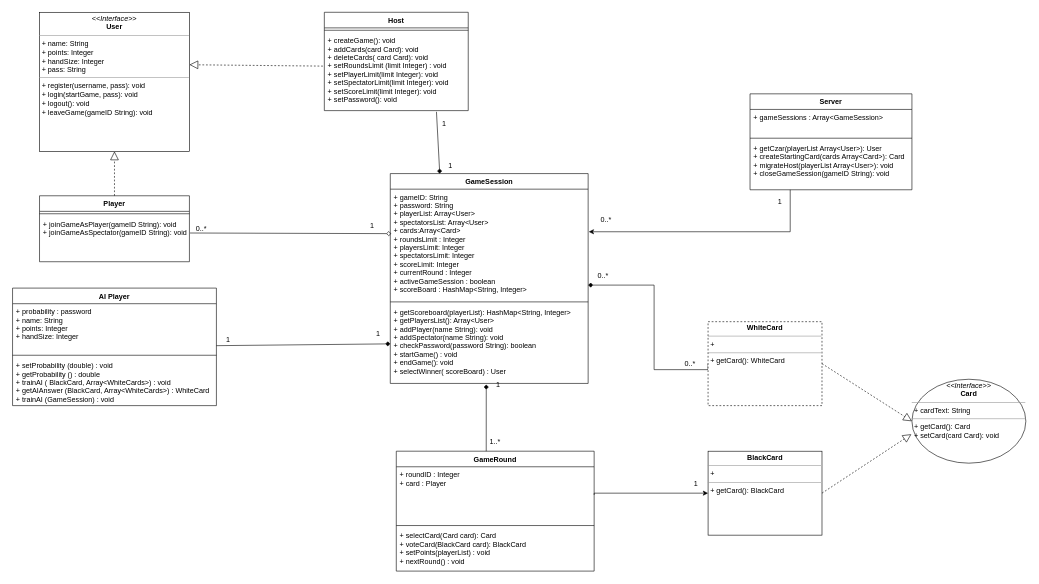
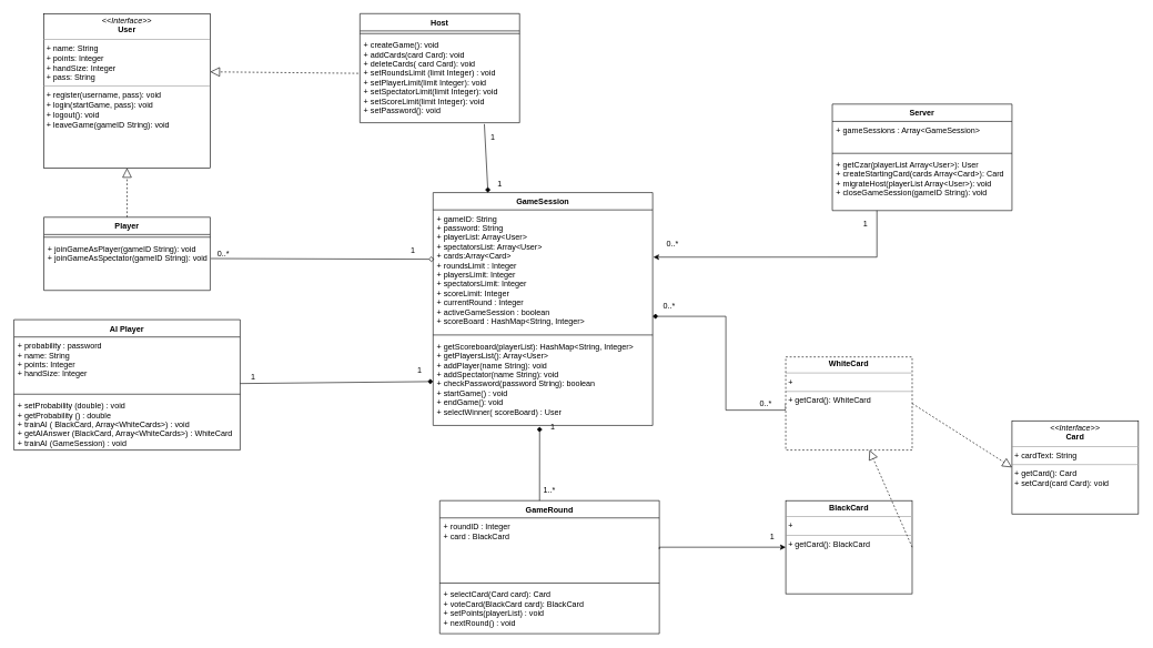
- <mxCell id="7" value="&lt;p style=&quot;margin: 0px ; margin-top: 4px ; text-align: center&quot;&gt;&lt;i&gt;&amp;lt;&amp;lt;Interface&amp;gt;&amp;gt;&lt;/i&gt;&lt;br&gt;&lt;b&gt;Card&lt;/b&gt;&lt;/p&gt;&lt;hr size=&quot;1&quot;&gt;&lt;p style=&quot;margin: 0px ; margin-left: 4px&quot;&gt;+ cardText: String&lt;br&gt;&lt;/p&gt;&lt;hr size=&quot;1&quot;&gt;&lt;p style=&quot;margin: 0px ; margin-left: 4px&quot;&gt;+ getCard(): Card&lt;br&gt;+ setCard(card Card): void&lt;/p&gt;" style="ellipse;verticalAlign=top;align=left;overflow=fill;fontSize=12;fontFamily=Helvetica;html=1;" parent="1" vertex="1"><mxGeometry x="1520" y="632" width="190" height="140" as="geometry" /></mxCell>
+ <mxCell id="7" value="&lt;p style=&quot;margin: 0px ; margin-top: 4px ; text-align: center&quot;&gt;&lt;i&gt;&amp;lt;&amp;lt;Interface&amp;gt;&amp;gt;&lt;/i&gt;&lt;br&gt;&lt;b&gt;Card&lt;/b&gt;&lt;/p&gt;&lt;hr size=&quot;1&quot;&gt;&lt;p style=&quot;margin: 0px ; margin-left: 4px&quot;&gt;+ cardText: String&lt;br&gt;&lt;/p&gt;&lt;hr size=&quot;1&quot;&gt;&lt;p style=&quot;margin: 0px ; margin-left: 4px&quot;&gt;+ getCard(): Card&lt;br&gt;+ setCard(card Card): void&lt;/p&gt;" style="verticalAlign=top;align=left;overflow=fill;fontSize=12;fontFamily=Helvetica;html=1;" parent="1" vertex="1"><mxGeometry x="1520" y="632" width="190" height="140" as="geometry" /></mxCell>
- <mxCell id="33" value="" style="endArrow=block;dashed=1;endFill=0;endSize=12;html=1;exitX=1;exitY=0.5;exitDx=0;exitDy=0;entryX=-0.005;entryY=0.655;entryDx=0;entryDy=0;entryPerimeter=0;" parent="1" source="30" target="7" edge="1"><mxGeometry width="160" relative="1" as="geometry"><mxPoint x="1280" y="816" as="sourcePoint" /><mxPoint x="1516" y="726" as="targetPoint" /></mxGeometry></mxCell>
+ <mxCell id="33" value="" style="endArrow=block;dashed=1;endFill=0;endSize=12;html=1;exitX=1;exitY=0.5;exitDx=0;exitDy=0;" parent="1" source="30" target="31" edge="1"><mxGeometry width="160" relative="1" as="geometry"><mxPoint x="1280" y="816" as="sourcePoint" /><mxPoint x="1516" y="726" as="targetPoint" /></mxGeometry></mxCell>
- <mxCell id="46" value="+ roundID : Integer&#10;+ card : Player" style="text;strokeColor=none;fillColor=none;align=left;verticalAlign=top;spacingLeft=4;spacingRight=4;overflow=hidden;rotatable=0;points=[[0,0.5],[1,0.5]];portConstraint=eastwest;" parent="45" vertex="1"><mxGeometry y="26" width="330" height="94" as="geometry" /></mxCell>
+ <mxCell id="46" value="+ roundID : Integer&#10;+ card : BlackCard" style="text;strokeColor=none;fillColor=none;align=left;verticalAlign=top;spacingLeft=4;spacingRight=4;overflow=hidden;rotatable=0;points=[[0,0.5],[1,0.5]];portConstraint=eastwest;" parent="45" vertex="1"><mxGeometry y="26" width="330" height="94" as="geometry" /></mxCell>
